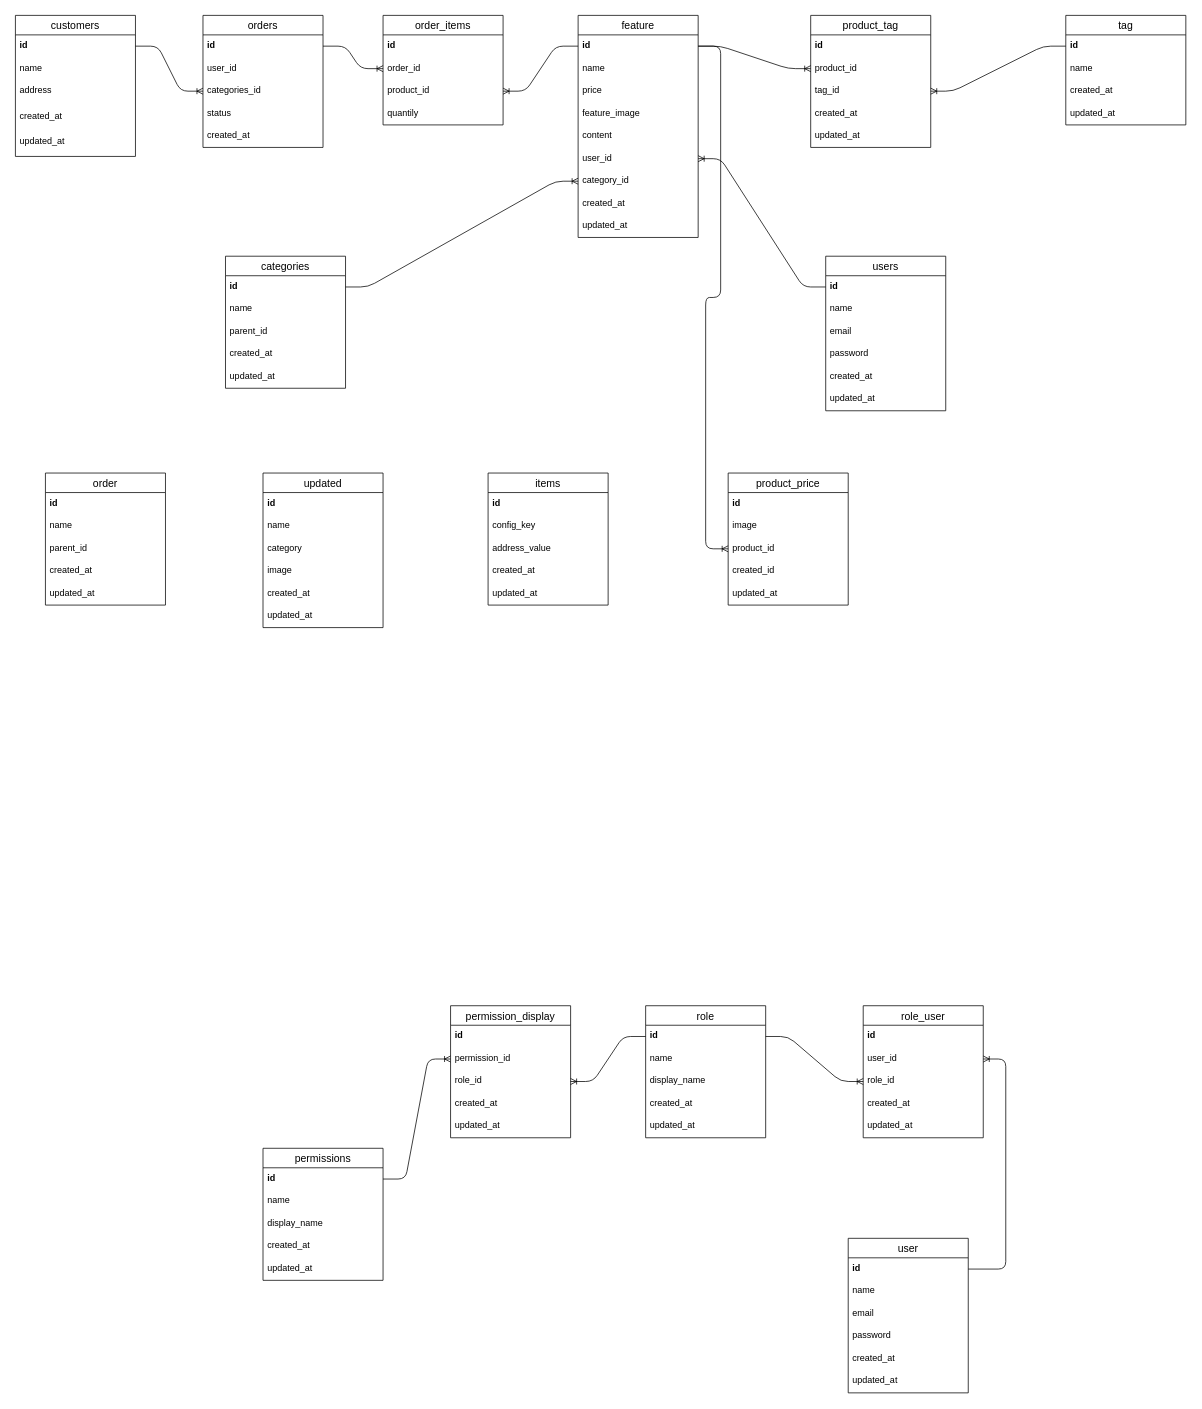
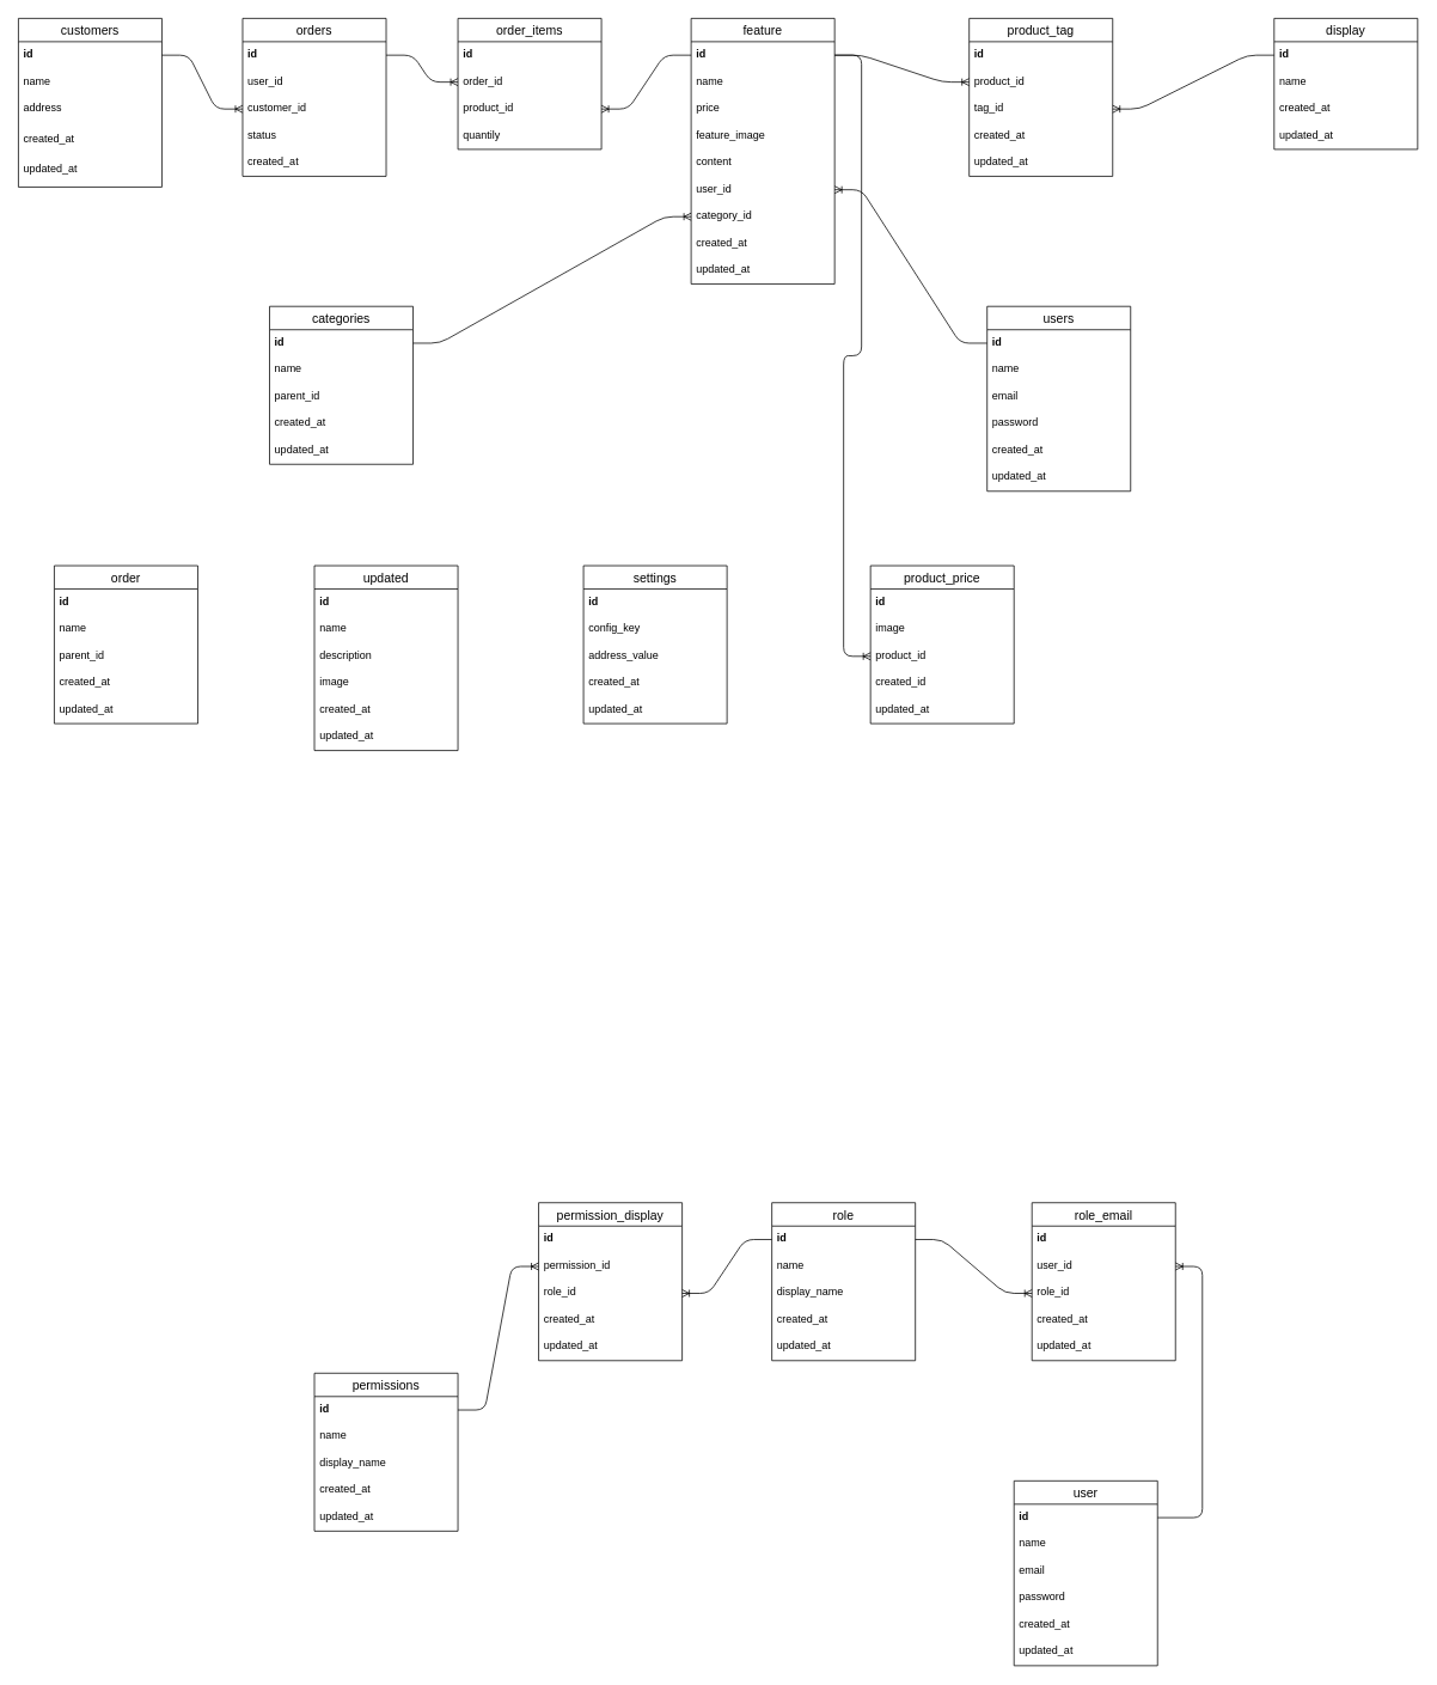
- <mxCell id="35" value="tag" style="swimlane;fontStyle=0;childLayout=stackLayout;horizontal=1;startSize=26;horizontalStack=0;resizeParent=1;resizeParentMax=0;resizeLast=0;collapsible=1;marginBottom=0;align=center;fontSize=14;" vertex="1" parent="1"><mxGeometry x="1420" y="20" width="160" height="146" as="geometry" /></mxCell>
+ <mxCell id="35" value="display" style="swimlane;fontStyle=0;childLayout=stackLayout;horizontal=1;startSize=26;horizontalStack=0;resizeParent=1;resizeParentMax=0;resizeLast=0;collapsible=1;marginBottom=0;align=center;fontSize=14;" vertex="1" parent="1"><mxGeometry x="1420" y="20" width="160" height="146" as="geometry" /></mxCell>
- <mxCell id="11" value="categories_id" style="text;strokeColor=none;fillColor=none;spacingLeft=4;spacingRight=4;overflow=hidden;rotatable=0;points=[[0,0.5],[1,0.5]];portConstraint=eastwest;fontSize=12;" vertex="1" parent="8"><mxGeometry y="86" width="160" height="30" as="geometry" /></mxCell>
+ <mxCell id="11" value="customer_id" style="text;strokeColor=none;fillColor=none;spacingLeft=4;spacingRight=4;overflow=hidden;rotatable=0;points=[[0,0.5],[1,0.5]];portConstraint=eastwest;fontSize=12;" vertex="1" parent="8"><mxGeometry y="86" width="160" height="30" as="geometry" /></mxCell>
- <mxCell id="72" value="items" style="swimlane;fontStyle=0;childLayout=stackLayout;horizontal=1;startSize=26;horizontalStack=0;resizeParent=1;resizeParentMax=0;resizeLast=0;collapsible=1;marginBottom=0;align=center;fontSize=14;" vertex="1" parent="1"><mxGeometry x="650" y="630" width="160" height="176" as="geometry" /></mxCell>
+ <mxCell id="72" value="settings" style="swimlane;fontStyle=0;childLayout=stackLayout;horizontal=1;startSize=26;horizontalStack=0;resizeParent=1;resizeParentMax=0;resizeLast=0;collapsible=1;marginBottom=0;align=center;fontSize=14;" vertex="1" parent="1"><mxGeometry x="650" y="630" width="160" height="176" as="geometry" /></mxCell>
- <mxCell id="68" value="category" style="text;strokeColor=none;fillColor=none;spacingLeft=4;spacingRight=4;overflow=hidden;rotatable=0;points=[[0,0.5],[1,0.5]];portConstraint=eastwest;fontSize=12;" vertex="1" parent="65"><mxGeometry y="86" width="160" height="30" as="geometry" /></mxCell>
+ <mxCell id="68" value="description" style="text;strokeColor=none;fillColor=none;spacingLeft=4;spacingRight=4;overflow=hidden;rotatable=0;points=[[0,0.5],[1,0.5]];portConstraint=eastwest;fontSize=12;" vertex="1" parent="65"><mxGeometry y="86" width="160" height="30" as="geometry" /></mxCell>
- <mxCell id="86" value="role_user" style="swimlane;fontStyle=0;childLayout=stackLayout;horizontal=1;startSize=26;horizontalStack=0;resizeParent=1;resizeParentMax=0;resizeLast=0;collapsible=1;marginBottom=0;align=center;fontSize=14;" vertex="1" parent="1"><mxGeometry x="1150" y="1340" width="160" height="176" as="geometry" /></mxCell>
+ <mxCell id="86" value="role_email" style="swimlane;fontStyle=0;childLayout=stackLayout;horizontal=1;startSize=26;horizontalStack=0;resizeParent=1;resizeParentMax=0;resizeLast=0;collapsible=1;marginBottom=0;align=center;fontSize=14;" vertex="1" parent="1"><mxGeometry x="1150" y="1340" width="160" height="176" as="geometry" /></mxCell>
